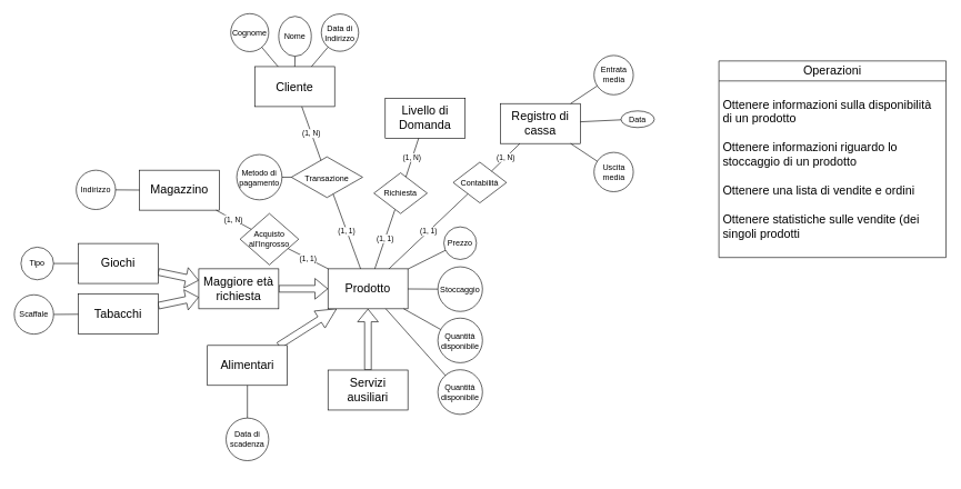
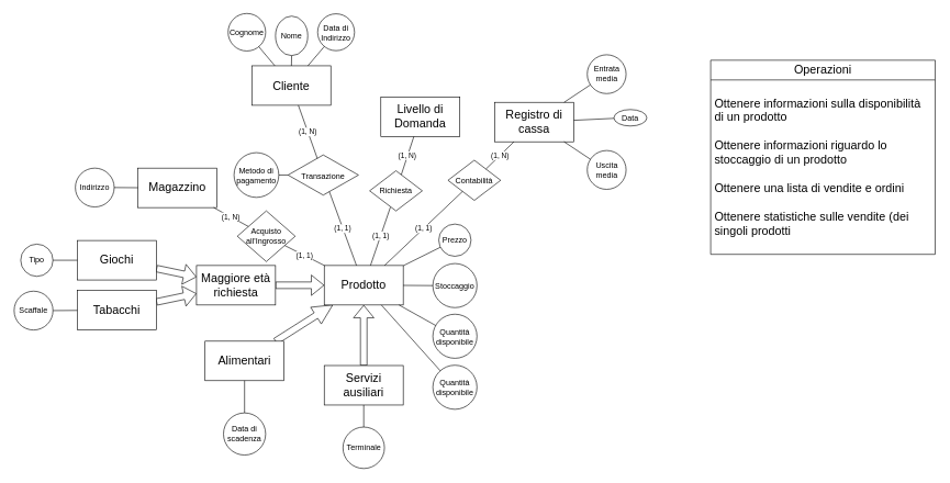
+ <mxCell id="34" value="" style="endArrow=none;html=1;rounded=0;" edge="1" parent="1" source="33" target="10"><mxGeometry width="50" height="50" relative="1" as="geometry"><mxPoint x="572" y="450" as="sourcePoint" /><mxPoint x="512" y="449" as="targetPoint" /></mxGeometry></mxCell>
+ <mxCell id="33" value="Terminale" style="ellipse;whiteSpace=wrap;html=1;aspect=fixed;" vertex="1" parent="1"><mxGeometry x="519.5" y="648.5" width="63" height="63" as="geometry" /></mxCell>
